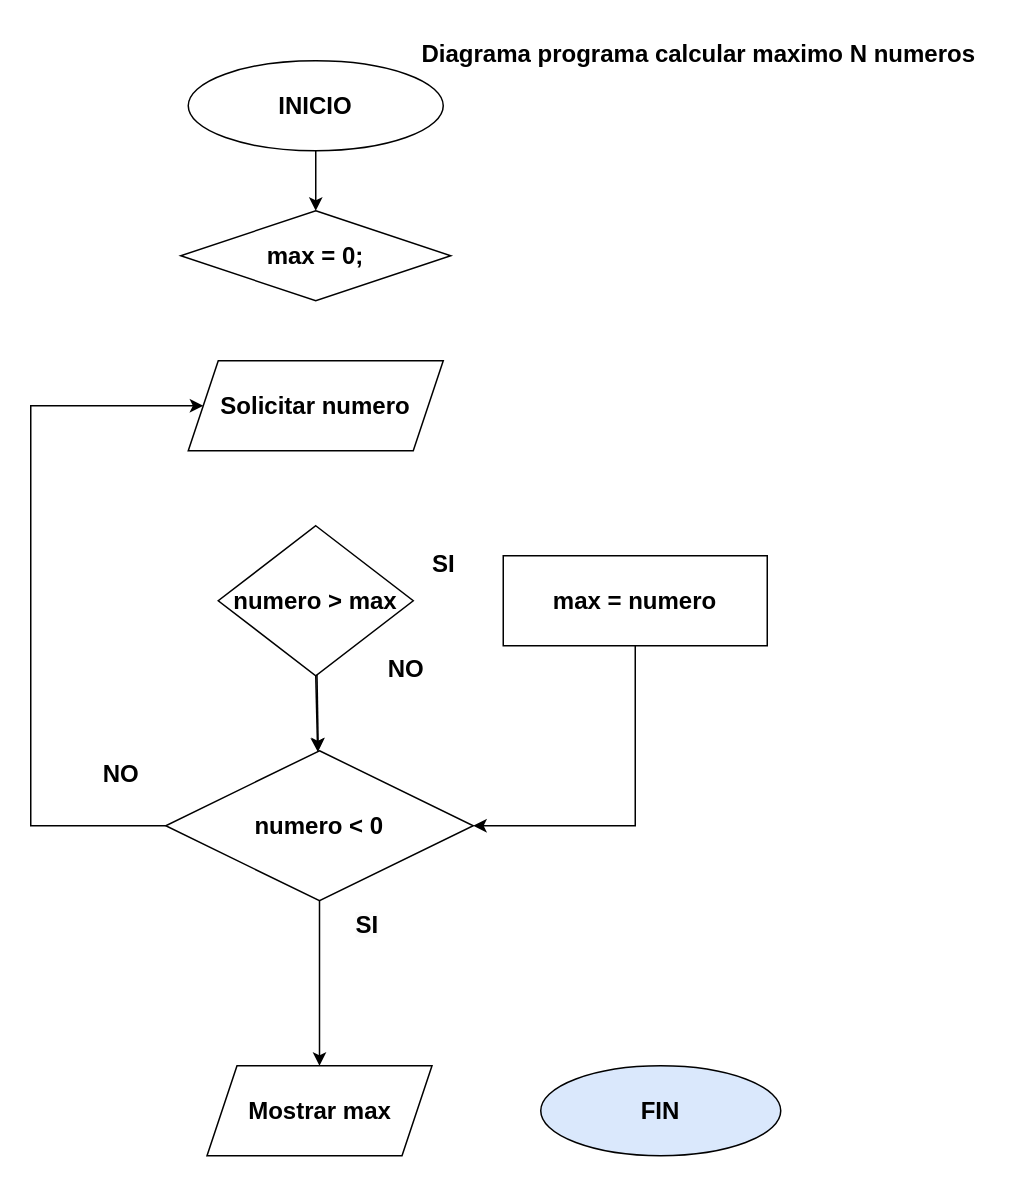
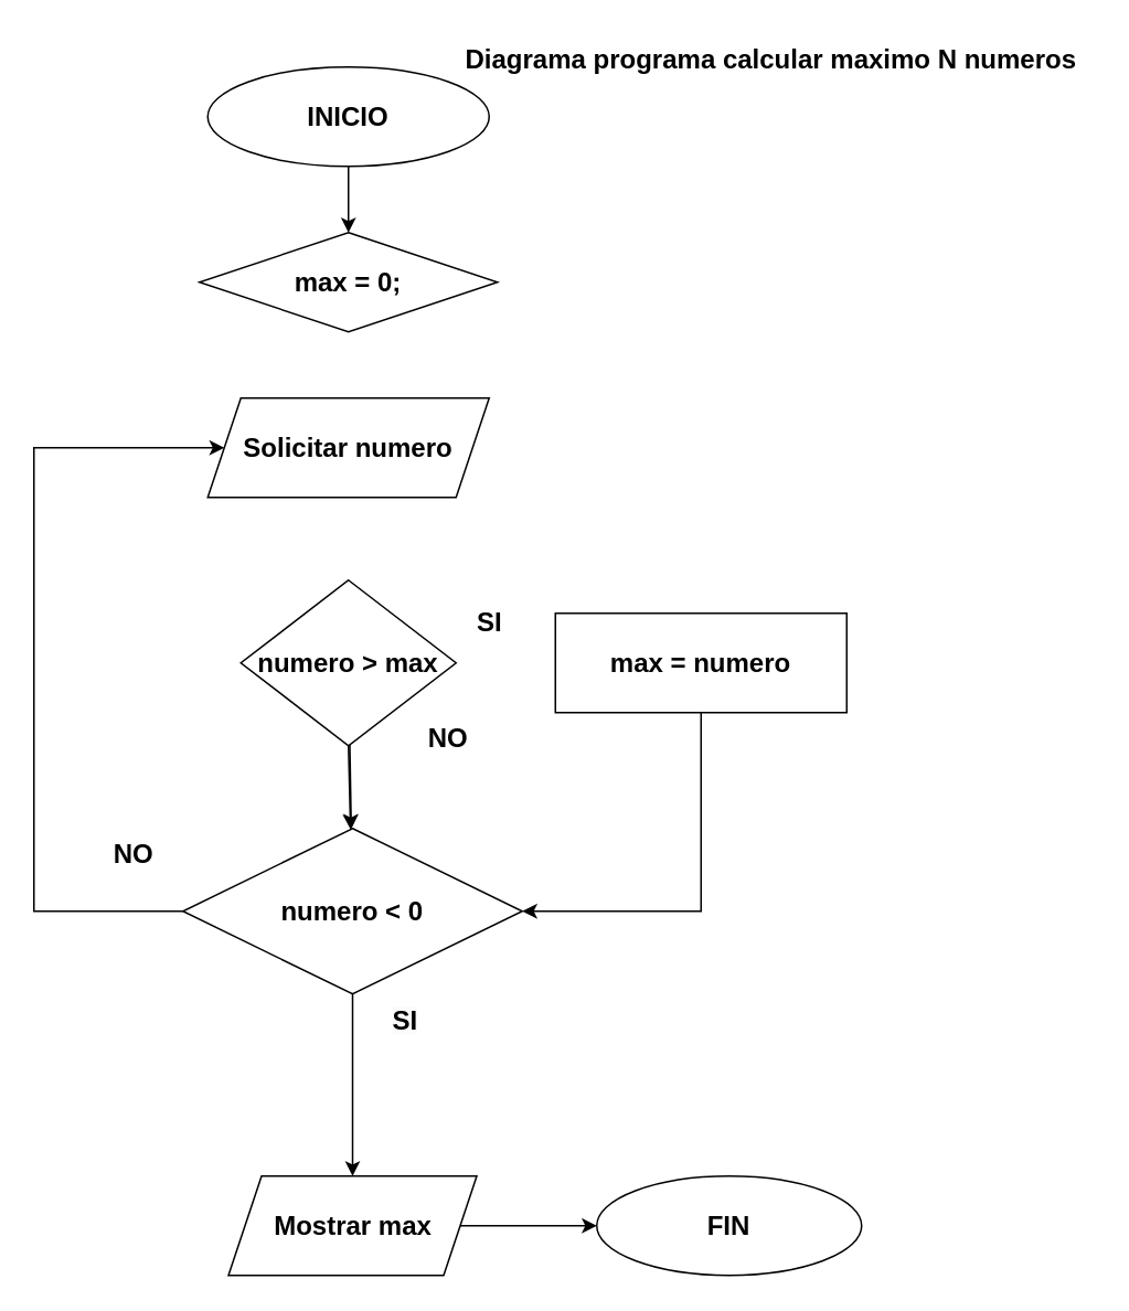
+ <mxCell id="18" value="" style="endArrow=classic;html=1;rounded=0;entryX=0;entryY=0.5;entryDx=0;entryDy=0;" parent="1" source="14" target="5" edge="1"><mxGeometry width="50" height="50" relative="1" as="geometry"><mxPoint x="218" y="610" as="sourcePoint" /><mxPoint x="218" y="720" as="targetPoint" /><Array as="points" /></mxGeometry></mxCell>
- <mxCell id="5" value="&lt;font style=&quot;font-size: 16px;&quot;&gt;&lt;b&gt;FIN&lt;/b&gt;&lt;/font&gt;" style="ellipse;whiteSpace=wrap;html=1;fillColor=#dae8fc;" parent="1" vertex="1"><mxGeometry x="360" y="710" width="160" height="60" as="geometry" /></mxCell>
+ <mxCell id="5" value="&lt;font style=&quot;font-size: 16px;&quot;&gt;&lt;b&gt;FIN&lt;/b&gt;&lt;/font&gt;" style="ellipse;whiteSpace=wrap;html=1;" parent="1" vertex="1"><mxGeometry x="360" y="710" width="160" height="60" as="geometry" /></mxCell>
